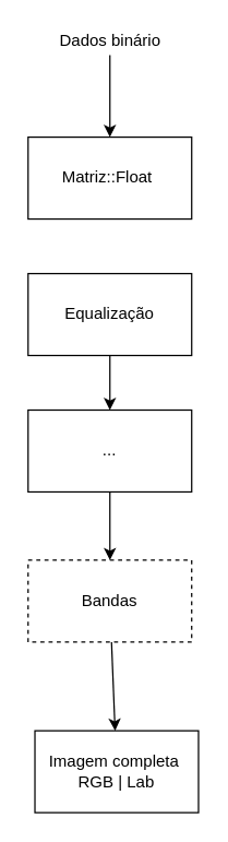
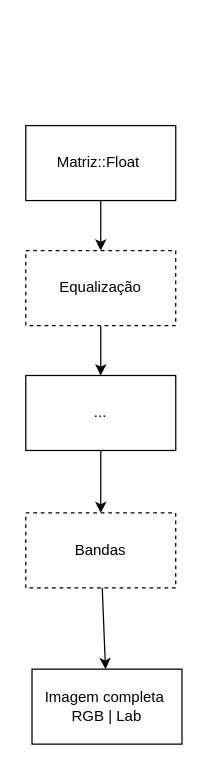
- <mxCell id="3" value="Dados binário" style="text;html=1;align=center;verticalAlign=middle;resizable=0;points=[];autosize=1;strokeColor=none;fillColor=none;" vertex="1" parent="1"><mxGeometry x="35" y="20" width="90" height="20" as="geometry" /></mxCell>
- <mxCell id="2" value="" style="edgeStyle=none;html=1;" edge="1" parent="1" source="3" target="5"><mxGeometry relative="1" as="geometry" /></mxCell>
+ <mxCell id="4" value="" style="edgeStyle=none;html=1;" edge="1" parent="1" source="5" target="7"><mxGeometry relative="1" as="geometry" /></mxCell>
- <mxCell id="7" value="Equalização" style="whiteSpace=wrap;html=1;" vertex="1" parent="1"><mxGeometry x="20" y="200" width="120" height="60" as="geometry" /></mxCell>
+ <mxCell id="7" value="Equalização" style="whiteSpace=wrap;html=1;dashed=1;" vertex="1" parent="1"><mxGeometry x="20" y="200" width="120" height="60" as="geometry" /></mxCell>
